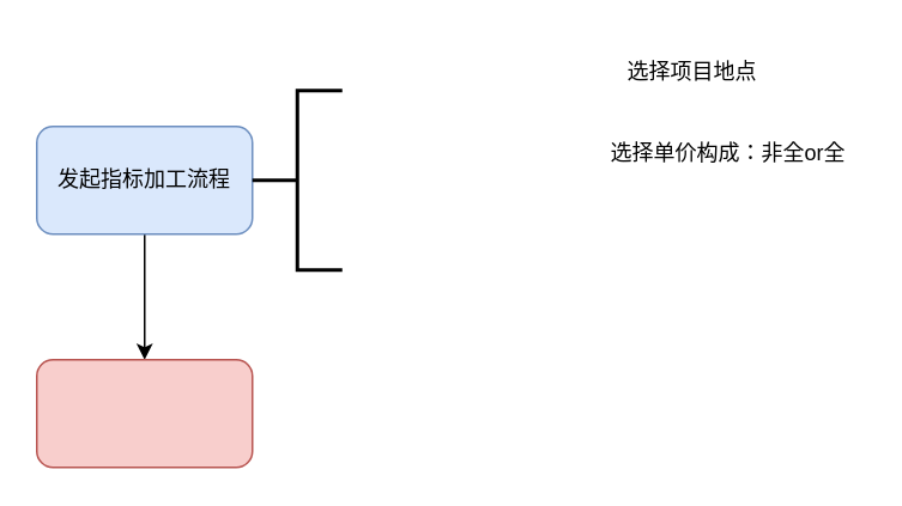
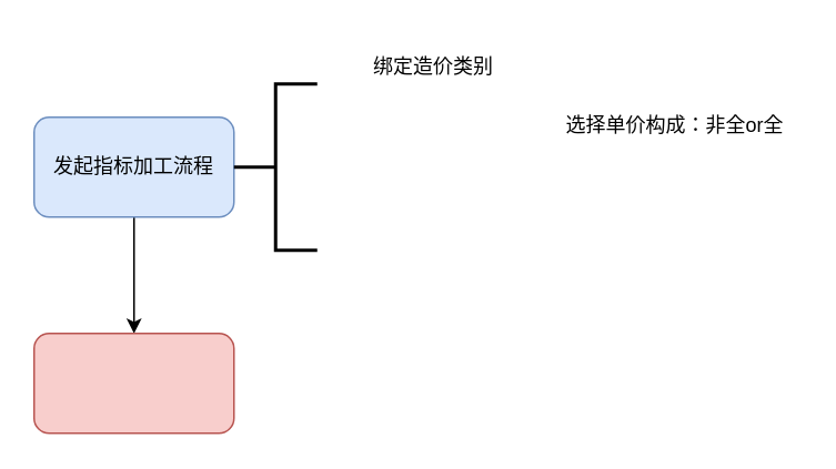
+ <mxCell id="6" value="绑定造价类别" style="text;html=1;strokeColor=none;fillColor=none;align=center;verticalAlign=middle;whiteSpace=wrap;rounded=0;" vertex="1" parent="1"><mxGeometry x="190" y="20" width="140" height="40" as="geometry" /></mxCell>
- <mxCell id="7" value="选择项目地点" style="text;html=1;strokeColor=none;fillColor=none;align=center;verticalAlign=middle;whiteSpace=wrap;rounded=0;" vertex="1" parent="1"><mxGeometry x="340" y="27.5" width="90" height="25" as="geometry" /></mxCell>
- <mxCell id="8" value="选择单价构成：非全or全" style="text;html=1;strokeColor=none;fillColor=none;align=center;verticalAlign=middle;whiteSpace=wrap;rounded=0;" vertex="1" parent="1"><mxGeometry x="330" y="70" width="150" height="30" as="geometry" /></mxCell>
+ <mxCell id="8" value="选择单价构成：非全or全" style="text;html=1;strokeColor=none;fillColor=none;align=center;verticalAlign=middle;whiteSpace=wrap;rounded=0;" vertex="1" parent="1"><mxGeometry x="330" y="60" width="150" height="30" as="geometry" /></mxCell>
